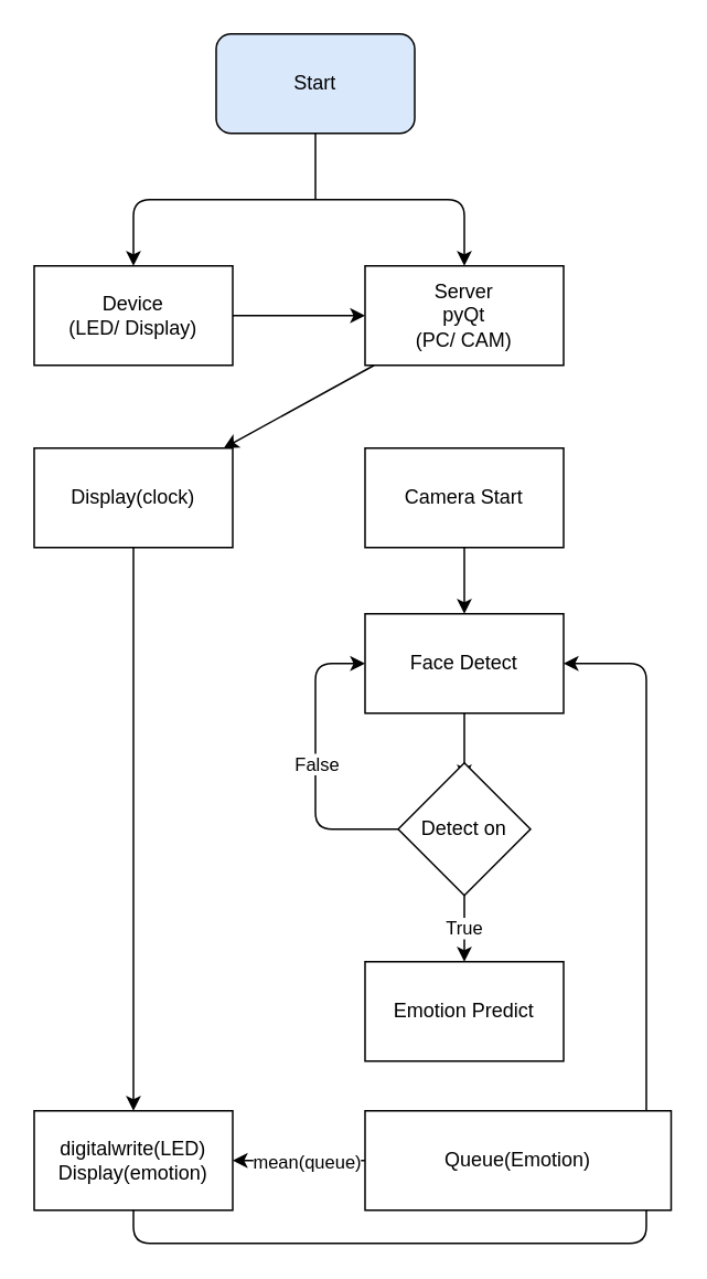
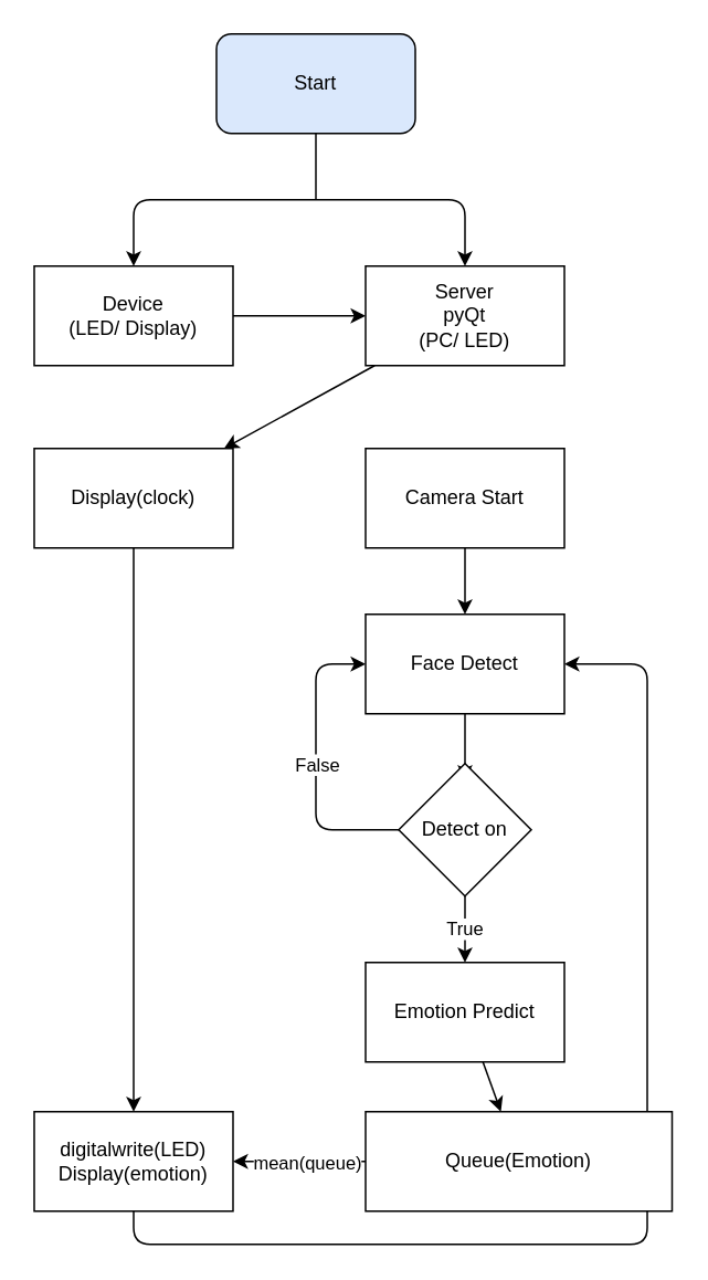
- <mxCell id="5" value="Server&lt;br&gt;pyQt&lt;br&gt;(PC/ CAM)" style="rounded=0;whiteSpace=wrap;html=1;" vertex="1" parent="1"><mxGeometry x="220" y="160" width="120" height="60" as="geometry" /></mxCell>
+ <mxCell id="5" value="Server&lt;br&gt;pyQt&lt;br&gt;(PC/ LED)" style="rounded=0;whiteSpace=wrap;html=1;" vertex="1" parent="1"><mxGeometry x="220" y="160" width="120" height="60" as="geometry" /></mxCell>
+ <mxCell id="20" value="" style="edgeStyle=none;html=1;" edge="1" parent="1" source="21" target="24"><mxGeometry relative="1" as="geometry" /></mxCell>
